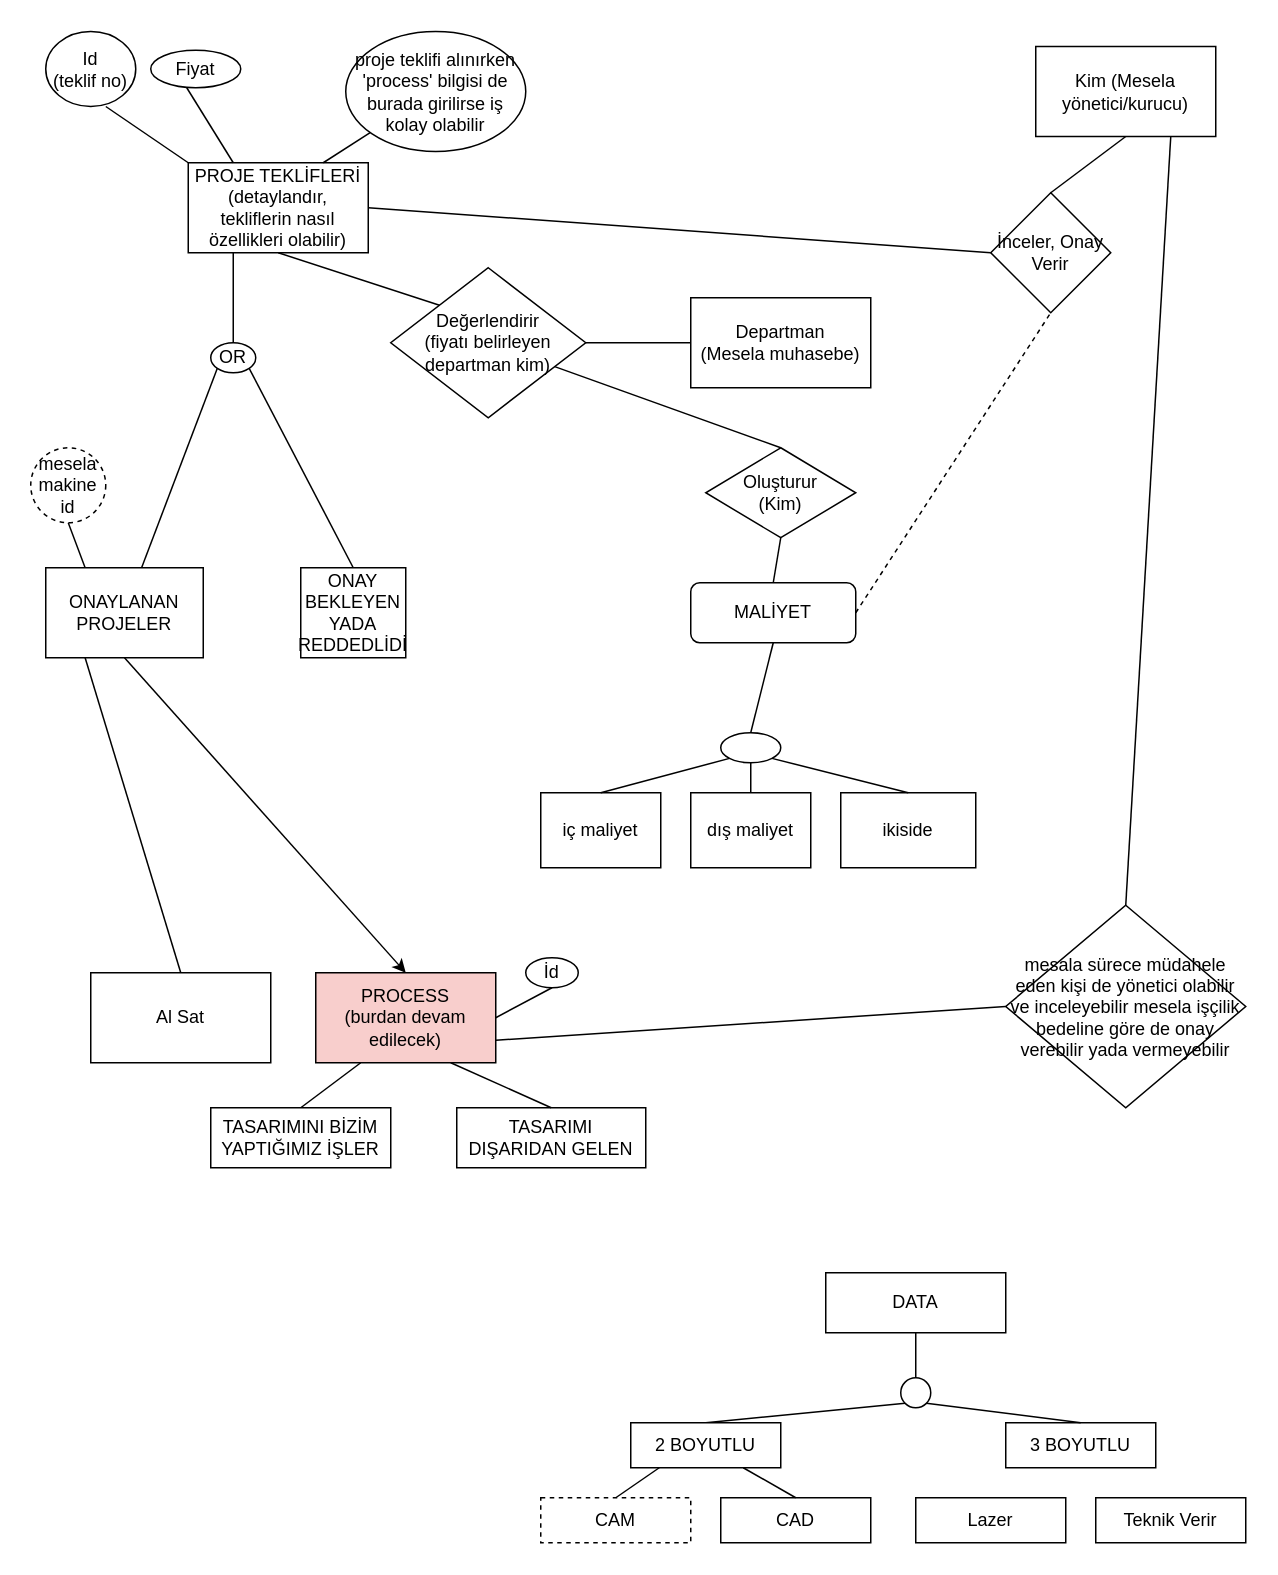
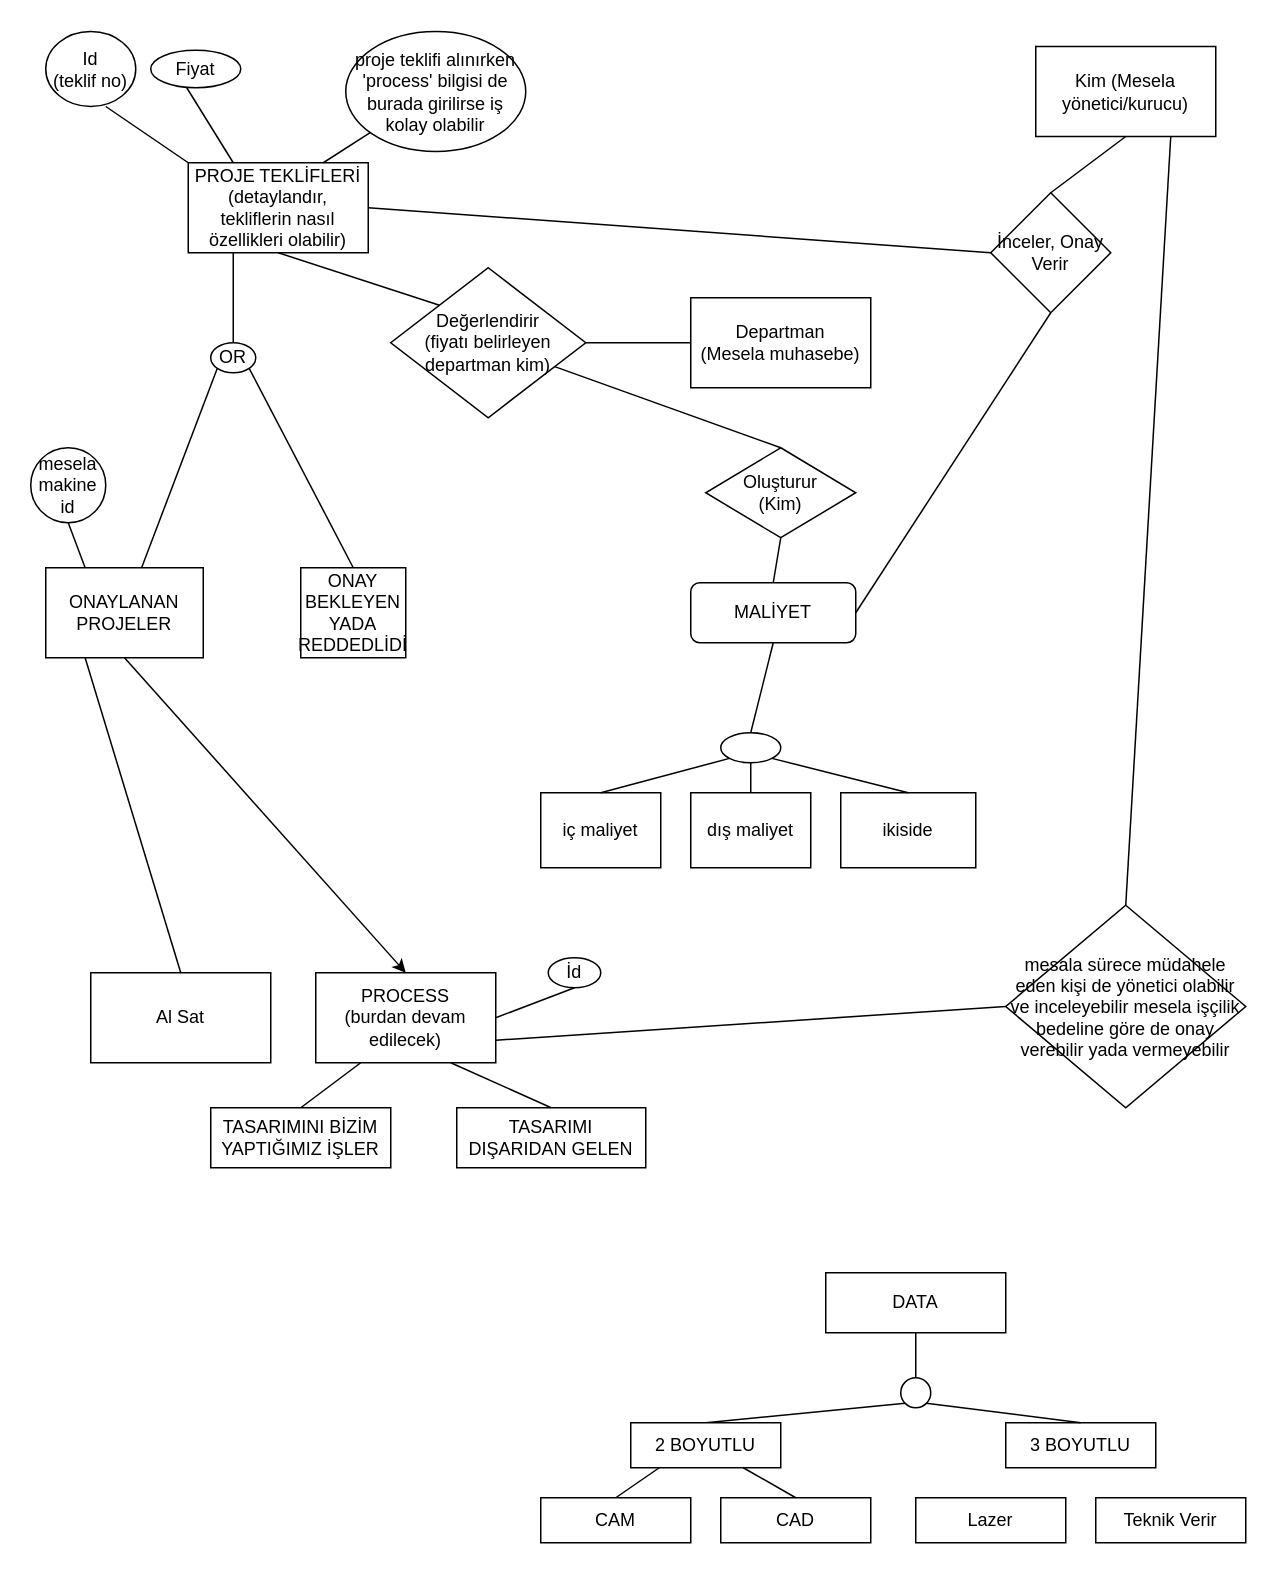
- <mxCell id="17" value="" style="endArrow=none;html=1;rounded=0;exitX=1;exitY=0.5;exitDx=0;exitDy=0;entryX=0.5;entryY=1;entryDx=0;entryDy=0;dashed=1;" parent="1" source="7" target="19" edge="1"><mxGeometry width="50" height="50" relative="1" as="geometry"><mxPoint x="400" y="408" as="sourcePoint" /><mxPoint x="690" y="338" as="targetPoint" /></mxGeometry></mxCell>
+ <mxCell id="17" value="" style="endArrow=none;html=1;rounded=0;exitX=1;exitY=0.5;exitDx=0;exitDy=0;entryX=0.5;entryY=1;entryDx=0;entryDy=0;" parent="1" source="7" target="19" edge="1"><mxGeometry width="50" height="50" relative="1" as="geometry"><mxPoint x="400" y="408" as="sourcePoint" /><mxPoint x="690" y="338" as="targetPoint" /></mxGeometry></mxCell>
- <mxCell id="34" value="mesela makine id" style="ellipse;whiteSpace=wrap;html=1;dashed=1;" parent="1" vertex="1"><mxGeometry x="20" y="298" width="50" height="50" as="geometry" /></mxCell>
+ <mxCell id="34" value="mesela makine id" style="ellipse;whiteSpace=wrap;html=1;" parent="1" vertex="1"><mxGeometry x="20" y="298" width="50" height="50" as="geometry" /></mxCell>
- <mxCell id="39" value="İd" style="ellipse;whiteSpace=wrap;html=1;" parent="1" vertex="1"><mxGeometry x="350" y="638" width="35" height="20" as="geometry" /></mxCell>
+ <mxCell id="39" value="İd" style="ellipse;whiteSpace=wrap;html=1;" parent="1" vertex="1"><mxGeometry x="365" y="638" width="35" height="20" as="geometry" /></mxCell>
- <mxCell id="38" value="PROCESS&lt;br&gt;(burdan devam edilecek)" style="rounded=0;whiteSpace=wrap;html=1;fillColor=#f8cecc;" parent="1" vertex="1"><mxGeometry x="210" y="648" width="120" height="60" as="geometry" /></mxCell>
+ <mxCell id="38" value="PROCESS&lt;br&gt;(burdan devam edilecek)" style="rounded=0;whiteSpace=wrap;html=1;" parent="1" vertex="1"><mxGeometry x="210" y="648" width="120" height="60" as="geometry" /></mxCell>
- <mxCell id="59" value="CAM" style="rounded=0;whiteSpace=wrap;html=1;dashed=1;" vertex="1" parent="1"><mxGeometry x="360" y="998" width="100" height="30" as="geometry" /></mxCell>
+ <mxCell id="59" value="CAM" style="rounded=0;whiteSpace=wrap;html=1;" vertex="1" parent="1"><mxGeometry x="360" y="998" width="100" height="30" as="geometry" /></mxCell>
